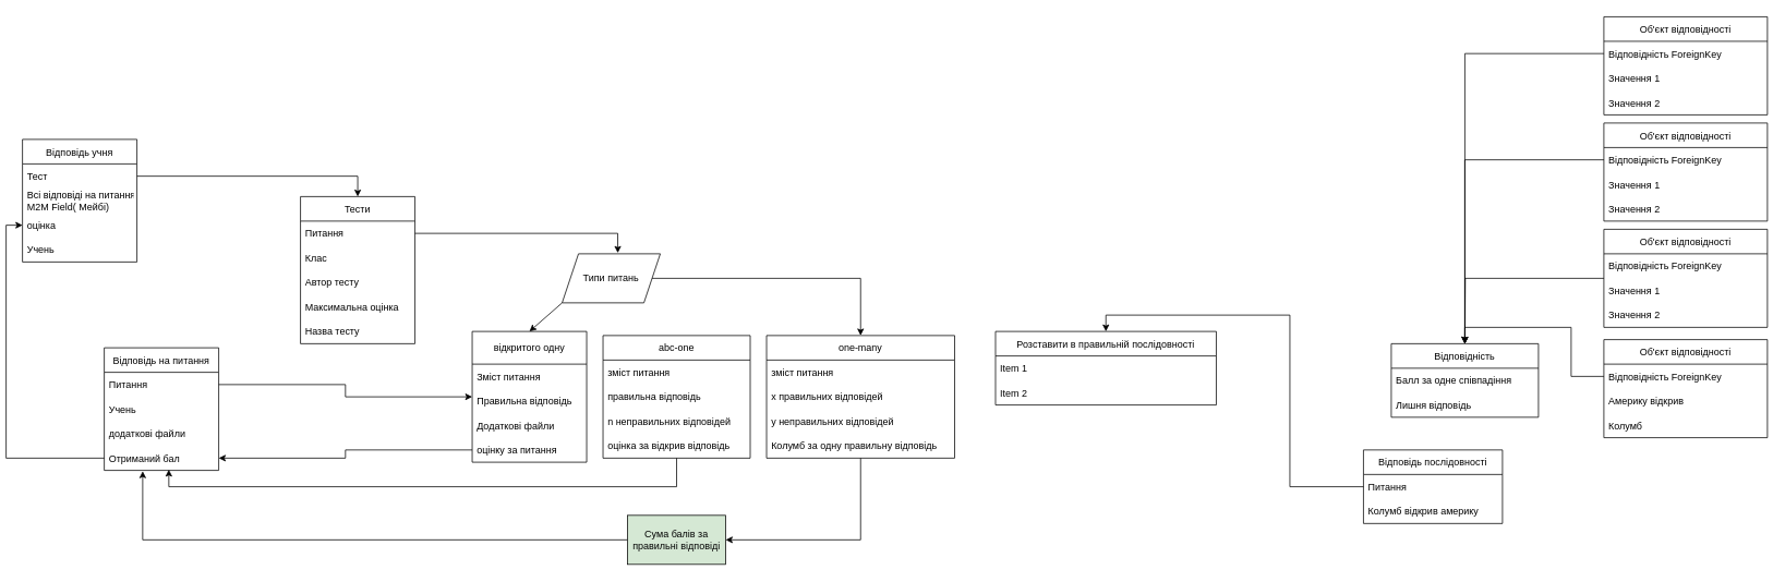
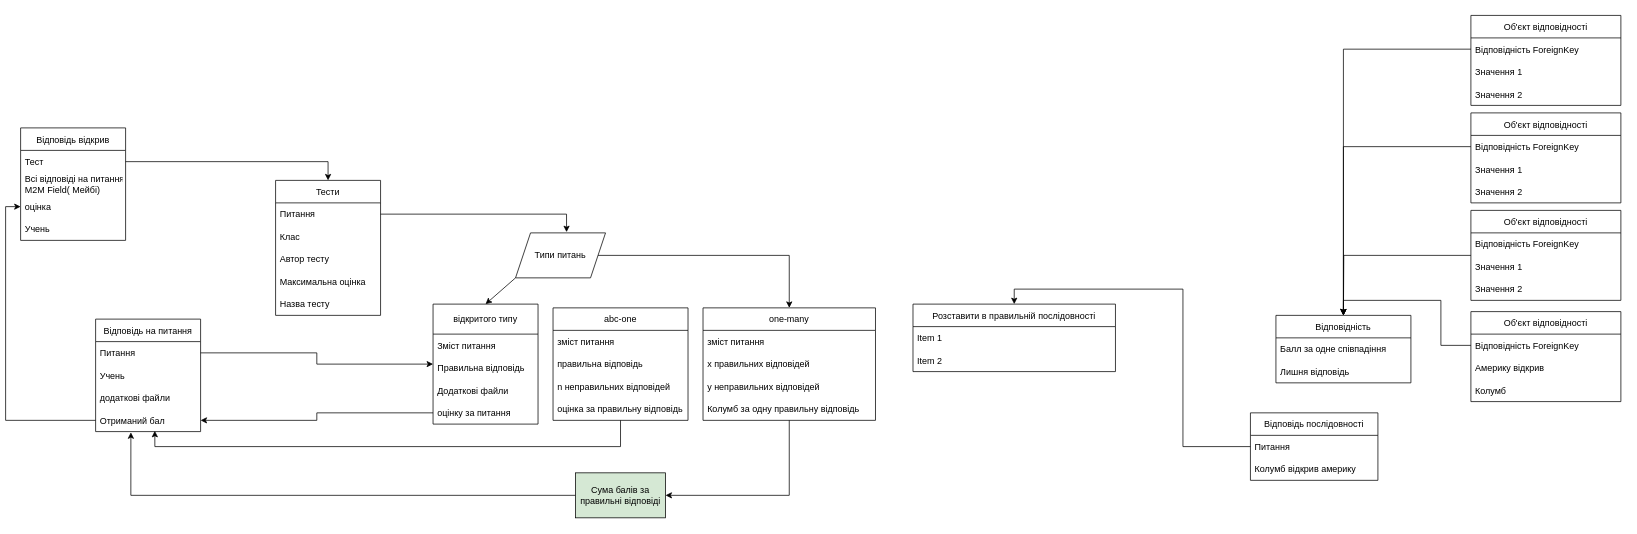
- <mxCell id="13" value="Відповідь учня" style="swimlane;fontStyle=0;childLayout=stackLayout;horizontal=1;startSize=30;horizontalStack=0;resizeParent=1;resizeParentMax=0;resizeLast=0;collapsible=1;marginBottom=0;" parent="1" vertex="1"><mxGeometry x="20" y="170" width="140" height="150" as="geometry" /></mxCell>
+ <mxCell id="13" value="Відповідь відкрив" style="swimlane;fontStyle=0;childLayout=stackLayout;horizontal=1;startSize=30;horizontalStack=0;resizeParent=1;resizeParentMax=0;resizeLast=0;collapsible=1;marginBottom=0;" parent="1" vertex="1"><mxGeometry x="20" y="170" width="140" height="150" as="geometry" /></mxCell>
- <mxCell id="8" value="відкритого одну" style="swimlane;fontStyle=0;childLayout=stackLayout;horizontal=1;startSize=40;horizontalStack=0;resizeParent=1;resizeParentMax=0;resizeLast=0;collapsible=1;marginBottom=0;" parent="1" vertex="1"><mxGeometry x="570" y="405" width="140" height="160" as="geometry"><mxRectangle x="500" y="180" width="80" height="30" as="alternateBounds" /></mxGeometry></mxCell>
+ <mxCell id="8" value="відкритого типу" style="swimlane;fontStyle=0;childLayout=stackLayout;horizontal=1;startSize=40;horizontalStack=0;resizeParent=1;resizeParentMax=0;resizeLast=0;collapsible=1;marginBottom=0;" parent="1" vertex="1"><mxGeometry x="570" y="405" width="140" height="160" as="geometry"><mxRectangle x="500" y="180" width="80" height="30" as="alternateBounds" /></mxGeometry></mxCell>
- <mxCell id="36" value="оцінка за відкрив відповідь" style="text;strokeColor=none;fillColor=none;align=left;verticalAlign=middle;spacingLeft=4;spacingRight=4;overflow=hidden;points=[[0,0.5],[1,0.5]];portConstraint=eastwest;rotatable=0;" parent="32" vertex="1"><mxGeometry y="120" width="180" height="30" as="geometry" /></mxCell>
+ <mxCell id="36" value="оцінка за правильну відповідь" style="text;strokeColor=none;fillColor=none;align=left;verticalAlign=middle;spacingLeft=4;spacingRight=4;overflow=hidden;points=[[0,0.5],[1,0.5]];portConstraint=eastwest;rotatable=0;" parent="32" vertex="1"><mxGeometry y="120" width="180" height="30" as="geometry" /></mxCell>
